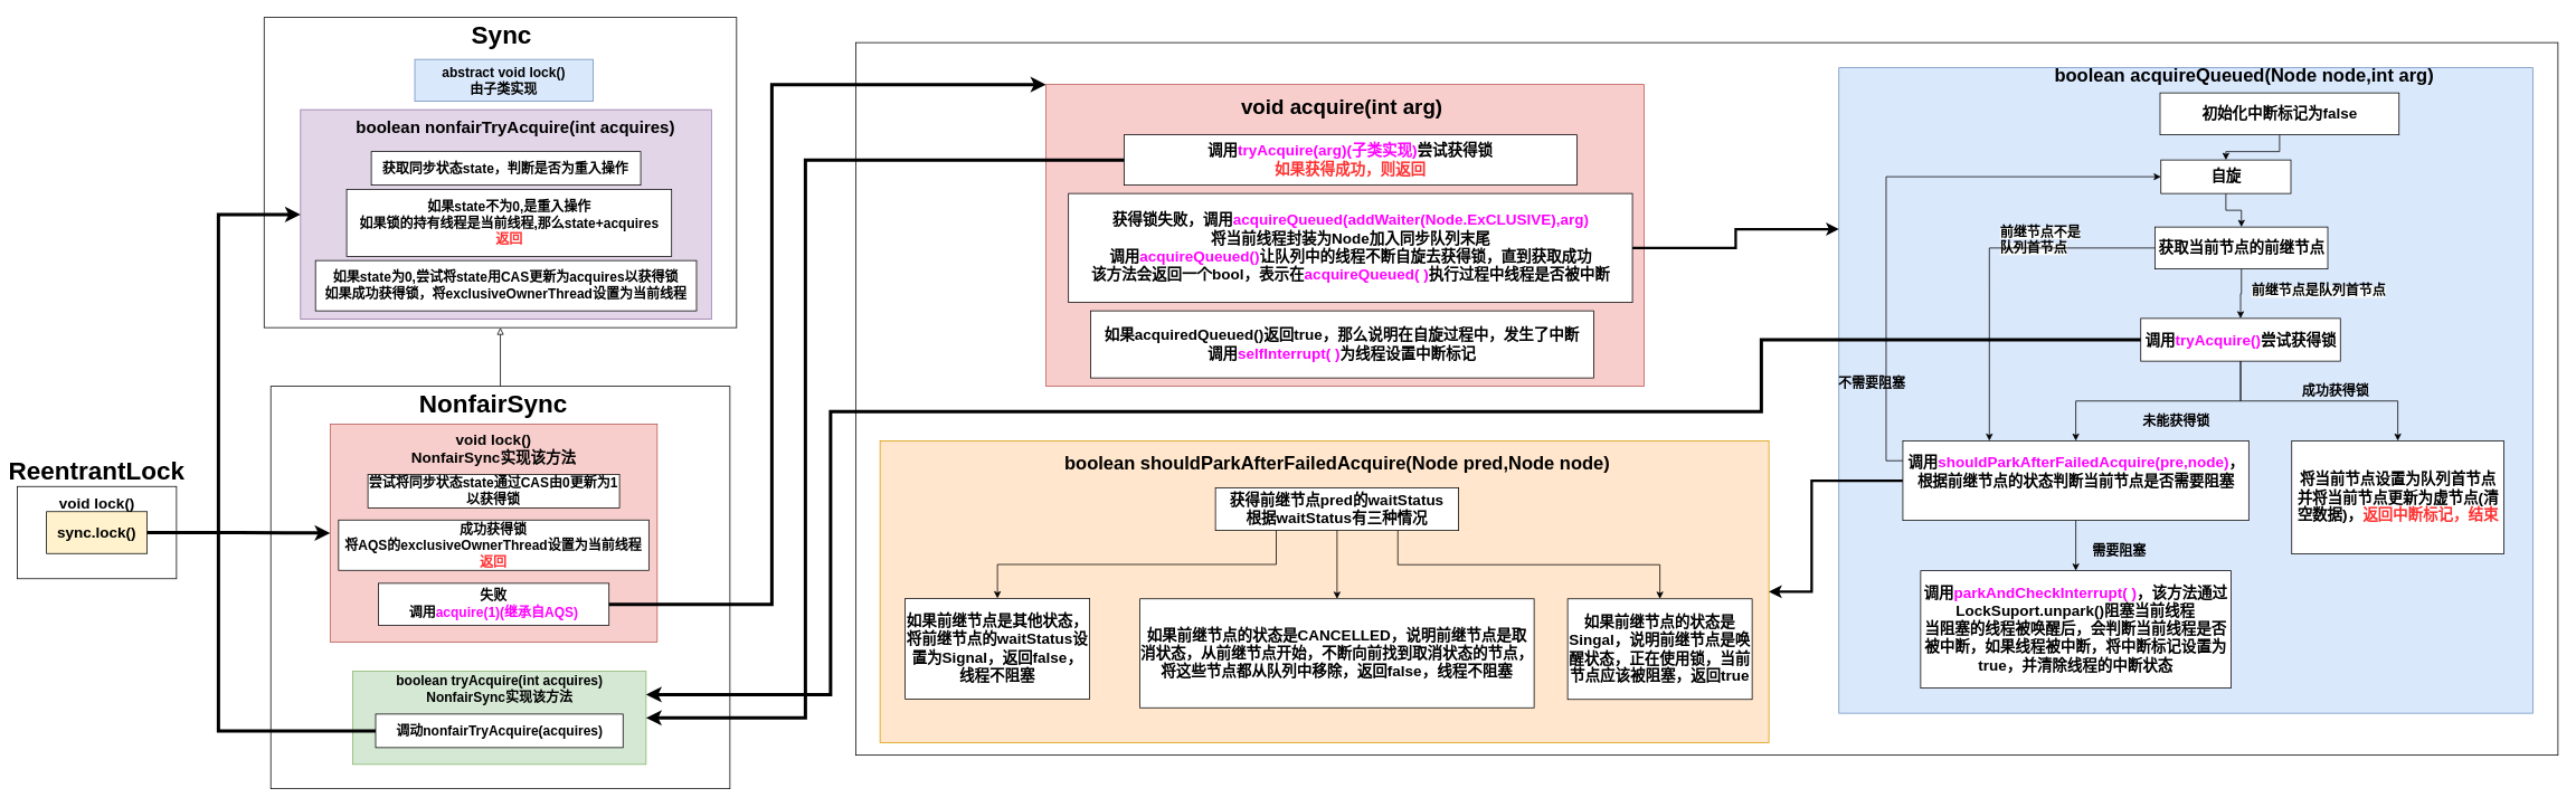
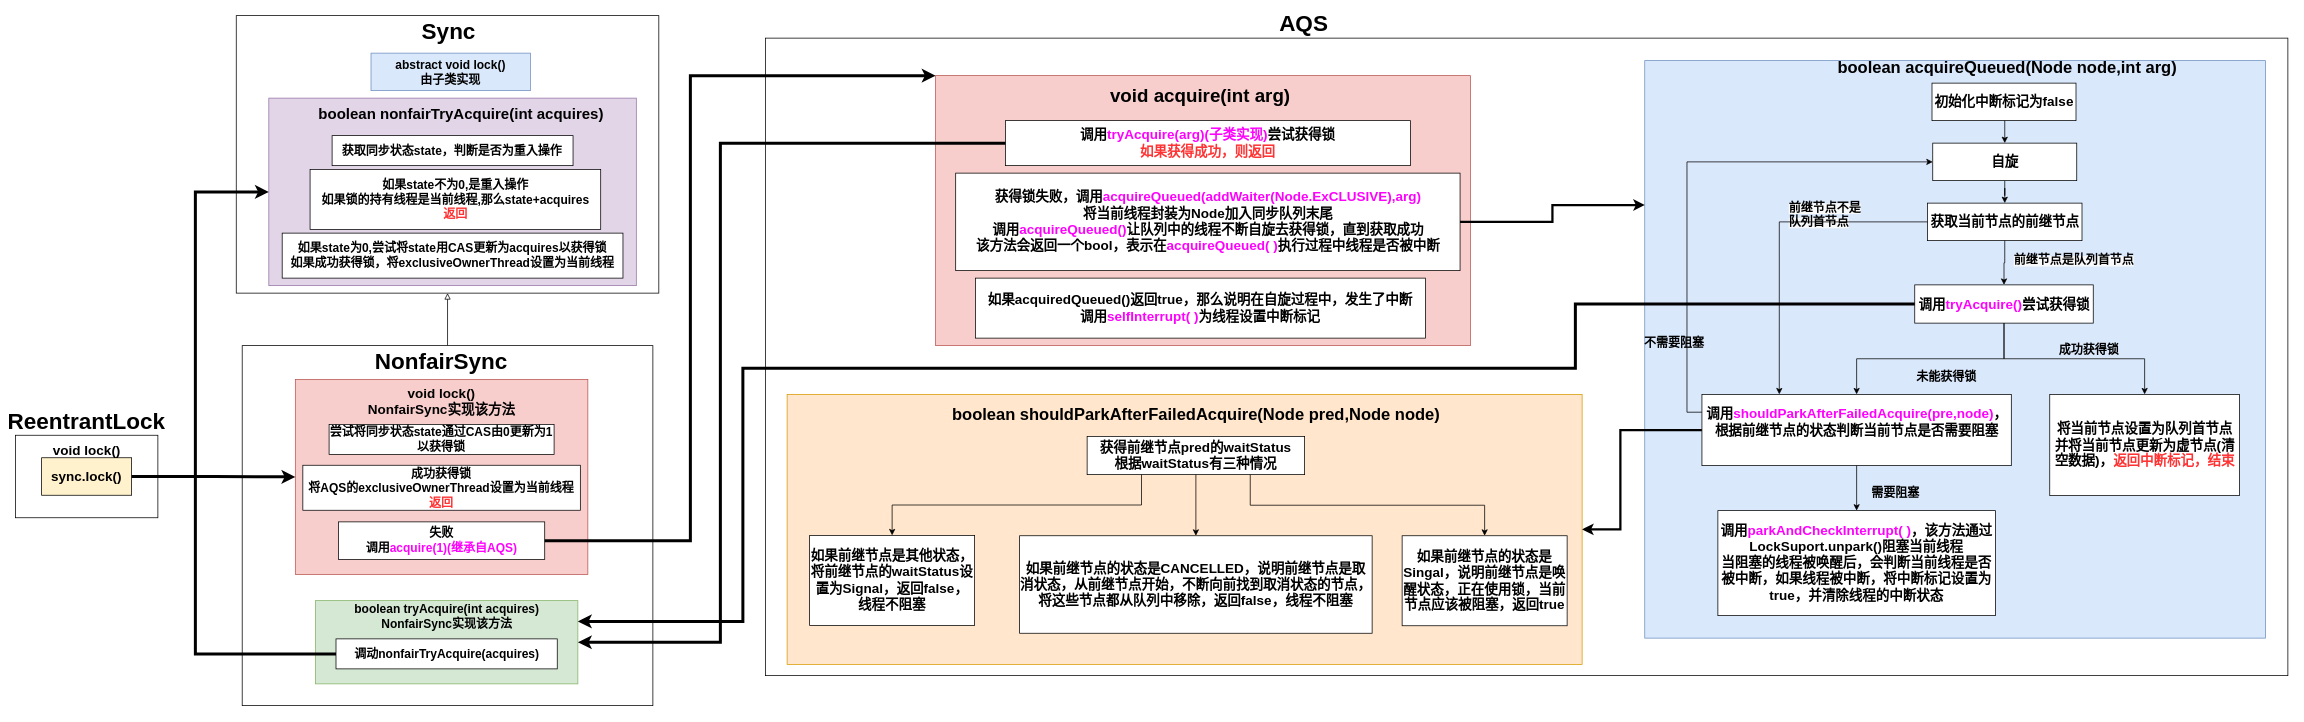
+ <mxCell id="3" value="&lt;b&gt;&lt;font style=&quot;font-size: 30px&quot;&gt;AQS&lt;/font&gt;&lt;/b&gt;" style="text;html=1;strokeColor=none;fillColor=none;align=center;verticalAlign=middle;whiteSpace=wrap;rounded=0;" vertex="1" parent="1"><mxGeometry x="1718" y="20" width="40" height="20" as="geometry" /></mxCell>
- <mxCell id="43" value="&lt;b&gt;&lt;font style=&quot;font-size: 18px&quot;&gt;初始化中断标记为false&lt;/font&gt;&lt;/b&gt;" style="rounded=0;whiteSpace=wrap;html=1;" vertex="1" parent="1"><mxGeometry x="2575.5" y="110" width="285" height="50" as="geometry" /></mxCell>
+ <mxCell id="43" value="&lt;b&gt;&lt;font style=&quot;font-size: 18px&quot;&gt;初始化中断标记为false&lt;/font&gt;&lt;/b&gt;" style="rounded=0;whiteSpace=wrap;html=1;" vertex="1" parent="1"><mxGeometry x="2575.5" y="110" width="192" height="50" as="geometry" /></mxCell>
- <mxCell id="18" value="&lt;b&gt;&lt;font style=&quot;font-size: 18px&quot;&gt;自旋&lt;/font&gt;&lt;/b&gt;" style="rounded=0;whiteSpace=wrap;html=1;" vertex="1" parent="1"><mxGeometry x="2576.5" y="190" width="155" height="40" as="geometry" /></mxCell>
+ <mxCell id="18" value="&lt;b&gt;&lt;font style=&quot;font-size: 18px&quot;&gt;自旋&lt;/font&gt;&lt;/b&gt;" style="rounded=0;whiteSpace=wrap;html=1;" vertex="1" parent="1"><mxGeometry x="2576.5" y="190" width="192" height="50" as="geometry" /></mxCell>
